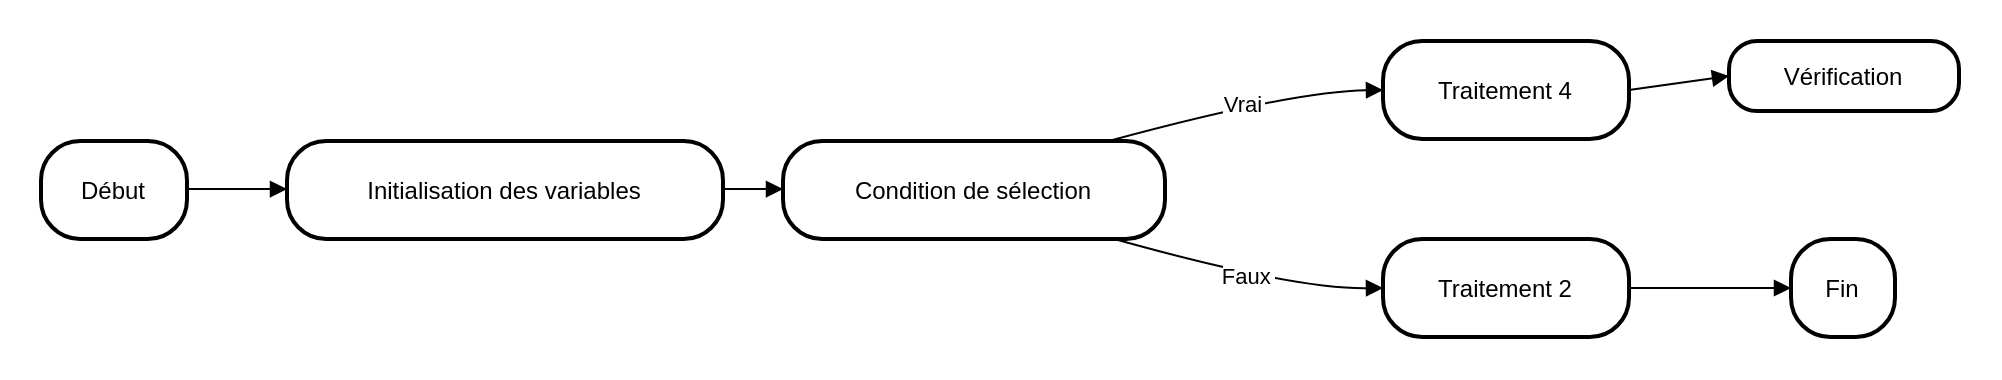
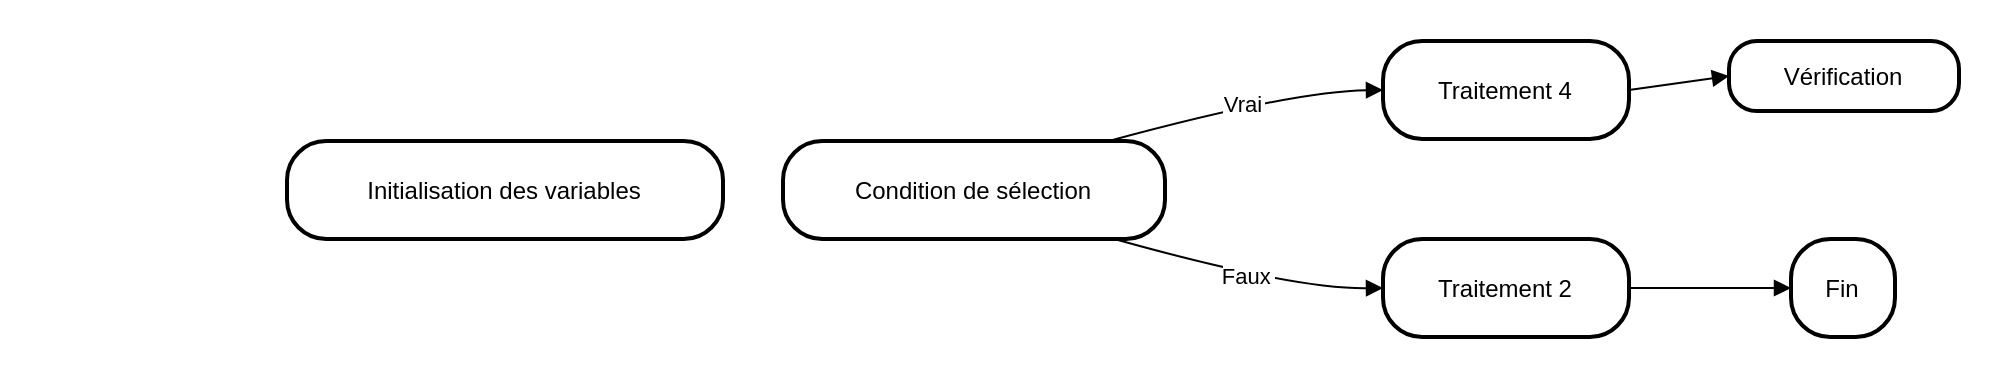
- <mxCell id="9" value="" style="curved=1;startArrow=none;endArrow=block;exitX=1;exitY=0.49;entryX=0;entryY=0.49;" edge="1" parent="1" source="2" target="3"><mxGeometry relative="1" as="geometry"><Array as="points" /></mxGeometry></mxCell>
- <mxCell id="10" value="" style="curved=1;startArrow=none;endArrow=block;exitX=1;exitY=0.49;entryX=0;entryY=0.49;" edge="1" parent="1" source="3" target="4"><mxGeometry relative="1" as="geometry"><Array as="points" /></mxGeometry></mxCell>
- <mxCell id="2" value="Début" style="rounded=1;arcSize=40;strokeWidth=2" vertex="1" parent="1"><mxGeometry x="20" y="70" width="73" height="49" as="geometry" /></mxCell>
